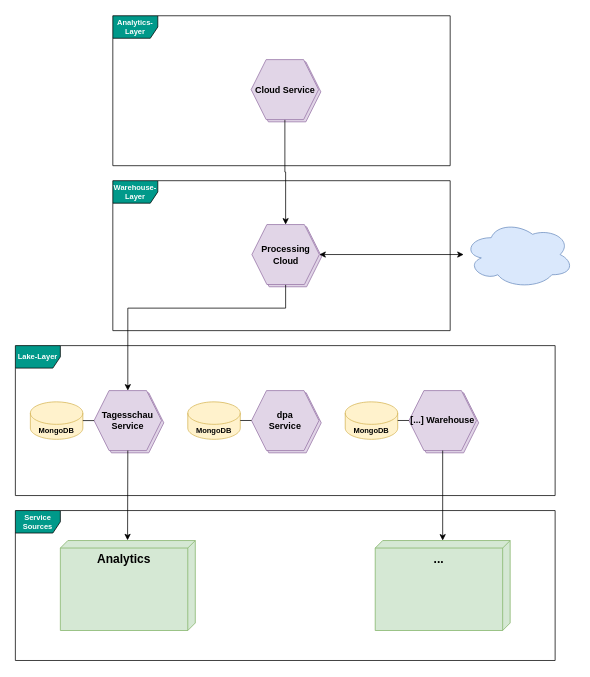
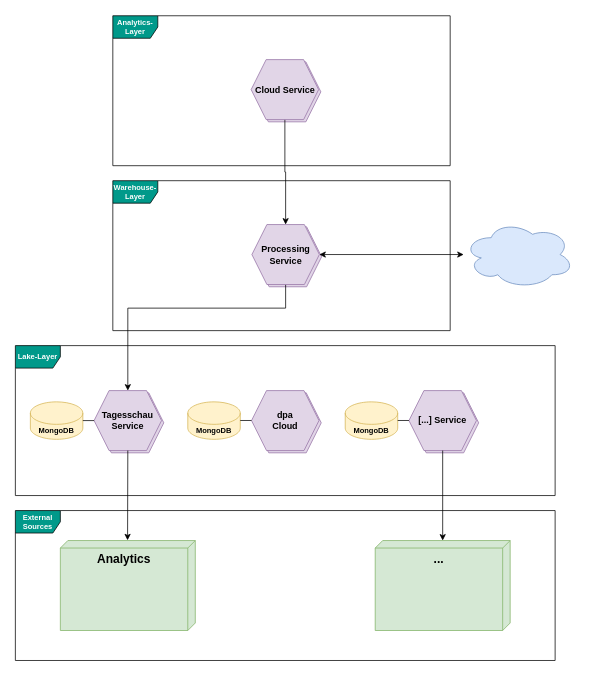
- <mxCell id="24" value="Processing Cloud" style="shape=hexagon;perimeter=hexagonPerimeter2;whiteSpace=wrap;html=1;fixedSize=1;fillColor=#e1d5e7;strokeColor=#9673a6;fontStyle=1" vertex="1" parent="1"><mxGeometry x="335.5" y="298.5" width="90" height="80" as="geometry" /></mxCell>
+ <mxCell id="24" value="Processing Service" style="shape=hexagon;perimeter=hexagonPerimeter2;whiteSpace=wrap;html=1;fixedSize=1;fillColor=#e1d5e7;strokeColor=#9673a6;fontStyle=1" vertex="1" parent="1"><mxGeometry x="335.5" y="298.5" width="90" height="80" as="geometry" /></mxCell>
- <mxCell id="10" value="dpa&lt;br&gt;Service" style="shape=hexagon;perimeter=hexagonPerimeter2;whiteSpace=wrap;html=1;fixedSize=1;fillColor=#e1d5e7;strokeColor=#9673a6;fontStyle=1" vertex="1" parent="1"><mxGeometry x="335" y="520" width="90" height="80" as="geometry" /></mxCell>
+ <mxCell id="10" value="dpa&lt;br&gt;Cloud" style="shape=hexagon;perimeter=hexagonPerimeter2;whiteSpace=wrap;html=1;fixedSize=1;fillColor=#e1d5e7;strokeColor=#9673a6;fontStyle=1" vertex="1" parent="1"><mxGeometry x="335" y="520" width="90" height="80" as="geometry" /></mxCell>
- <mxCell id="11" value="[...] Warehouse" style="shape=hexagon;perimeter=hexagonPerimeter2;whiteSpace=wrap;html=1;fixedSize=1;fillColor=#e1d5e7;strokeColor=#9673a6;fontStyle=1" vertex="1" parent="1"><mxGeometry x="545" y="520" width="90" height="80" as="geometry" /></mxCell>
+ <mxCell id="11" value="[...] Service" style="shape=hexagon;perimeter=hexagonPerimeter2;whiteSpace=wrap;html=1;fixedSize=1;fillColor=#e1d5e7;strokeColor=#9673a6;fontStyle=1" vertex="1" parent="1"><mxGeometry x="545" y="520" width="90" height="80" as="geometry" /></mxCell>
- <mxCell id="6" value="Service Sources" style="shape=umlFrame;whiteSpace=wrap;html=1;pointerEvents=0;fillColor=#00998A;fontStyle=1;fontColor=#FFFFFF;fontSize=10;" vertex="1" parent="1"><mxGeometry x="20" y="680" width="720" height="200" as="geometry" /></mxCell>
+ <mxCell id="6" value="External Sources" style="shape=umlFrame;whiteSpace=wrap;html=1;pointerEvents=0;fillColor=#00998A;fontStyle=1;fontColor=#FFFFFF;fontSize=10;" vertex="1" parent="1"><mxGeometry x="20" y="680" width="720" height="200" as="geometry" /></mxCell>
